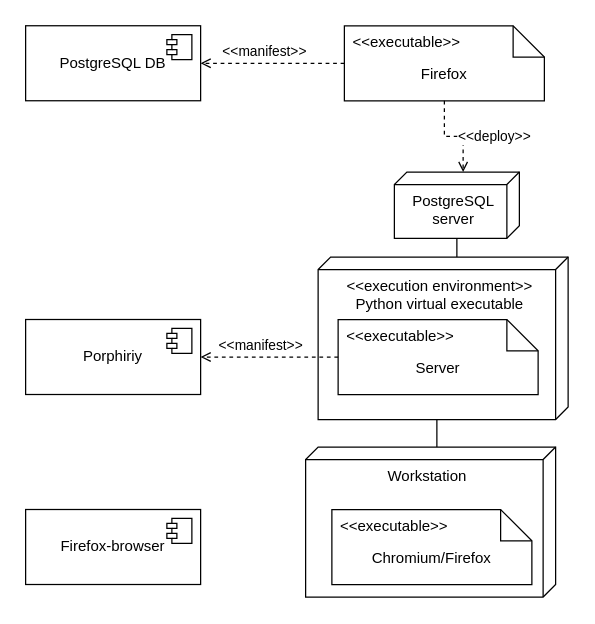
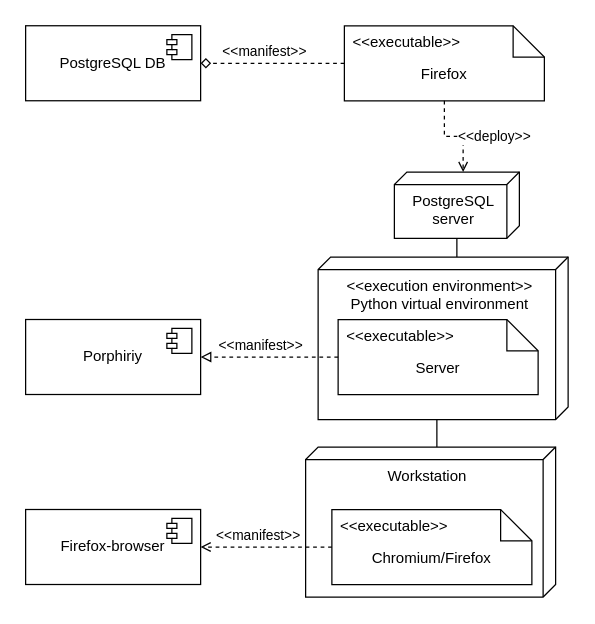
- <mxCell id="2" value="" style="edgeStyle=orthogonalEdgeStyle;rounded=0;orthogonalLoop=1;jettySize=auto;html=1;dashed=1;endArrow=open;endFill=0;" parent="1" source="4" target="6" edge="1"><mxGeometry relative="1" as="geometry" /></mxCell>
+ <mxCell id="2" value="" style="edgeStyle=orthogonalEdgeStyle;rounded=0;orthogonalLoop=1;jettySize=auto;html=1;dashed=1;endArrow=diamond;endFill=0;" parent="1" source="4" target="6" edge="1"><mxGeometry relative="1" as="geometry" /></mxCell>
- <mxCell id="12" value="&amp;lt;&amp;lt;execution environment&amp;gt;&amp;gt;&lt;br&gt;Python virtual executable" style="verticalAlign=top;align=center;shape=cube;size=10;direction=south;html=1;boundedLbl=1;spacingLeft=5;whiteSpace=wrap;" parent="1" vertex="1"><mxGeometry x="254" y="205" width="200" height="130" as="geometry" /></mxCell>
+ <mxCell id="12" value="&amp;lt;&amp;lt;execution environment&amp;gt;&amp;gt;&lt;br&gt;Python virtual environment" style="verticalAlign=top;align=center;shape=cube;size=10;direction=south;html=1;boundedLbl=1;spacingLeft=5;whiteSpace=wrap;" parent="1" vertex="1"><mxGeometry x="254" y="205" width="200" height="130" as="geometry" /></mxCell>
- <mxCell id="17" value="" style="edgeStyle=orthogonalEdgeStyle;rounded=0;orthogonalLoop=1;jettySize=auto;html=1;dashed=1;endArrow=open;endFill=0;exitX=0;exitY=0.5;exitDx=0;exitDy=0;exitPerimeter=0;entryX=1;entryY=0.5;entryDx=0;entryDy=0;" parent="1" source="13" target="15" edge="1"><mxGeometry relative="1" as="geometry"><mxPoint x="-90" y="35" as="sourcePoint" /><mxPoint x="30" y="35" as="targetPoint" /></mxGeometry></mxCell>
+ <mxCell id="17" value="" style="edgeStyle=orthogonalEdgeStyle;rounded=0;orthogonalLoop=1;jettySize=auto;html=1;dashed=1;endArrow=block;endFill=0;exitX=0;exitY=0.5;exitDx=0;exitDy=0;exitPerimeter=0;entryX=1;entryY=0.5;entryDx=0;entryDy=0;" parent="1" source="13" target="15" edge="1"><mxGeometry relative="1" as="geometry"><mxPoint x="-90" y="35" as="sourcePoint" /><mxPoint x="30" y="35" as="targetPoint" /></mxGeometry></mxCell>
+ <mxCell id="24" value="" style="edgeStyle=orthogonalEdgeStyle;rounded=0;orthogonalLoop=1;jettySize=auto;html=1;dashed=1;endArrow=open;endFill=0;exitX=0;exitY=0.5;exitDx=0;exitDy=0;exitPerimeter=0;entryX=1;entryY=0.5;entryDx=0;entryDy=0;" parent="1" source="20" target="22" edge="1"><mxGeometry relative="1" as="geometry"><mxPoint x="-100" y="310" as="sourcePoint" /><mxPoint x="30" y="310" as="targetPoint" /></mxGeometry></mxCell>
+ <mxCell id="25" value="&amp;lt;&amp;lt;manifest&amp;gt;&amp;gt;" style="edgeLabel;html=1;align=center;verticalAlign=middle;resizable=0;points=[];" parent="24" vertex="1" connectable="0"><mxGeometry x="0.067" relative="1" as="geometry"><mxPoint x="-4" y="-10" as="offset" /></mxGeometry></mxCell>
